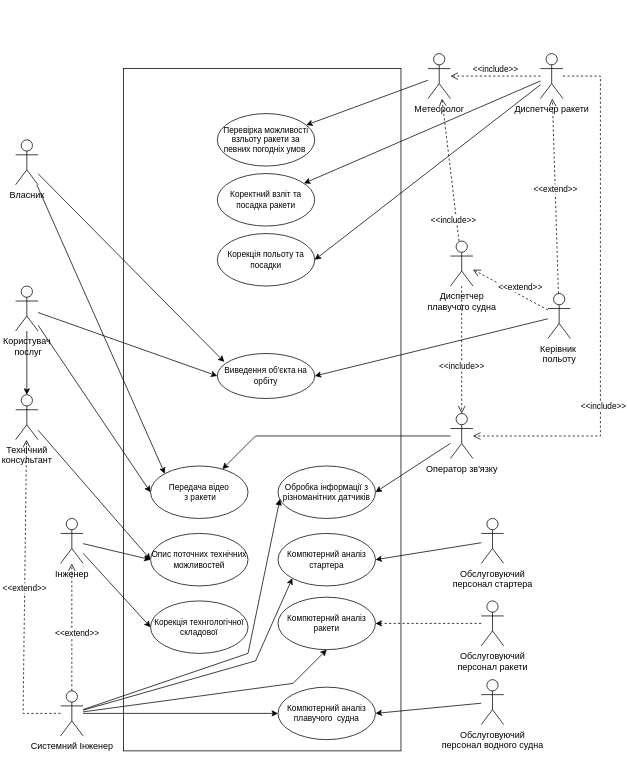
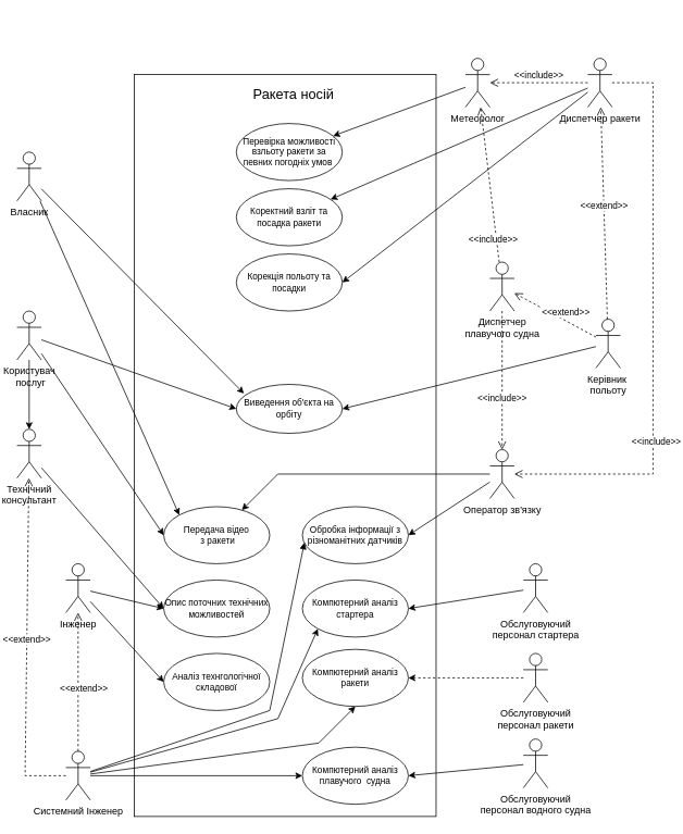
+ <mxCell id="4" value="Ракета носій" style="text;html=1;align=center;verticalAlign=middle;resizable=0;points=[];autosize=1;strokeColor=none;fillColor=none;fontSize=17;" vertex="1" parent="1"><mxGeometry x="299" y="101" width="120" height="30" as="geometry" /></mxCell>
- <mxCell id="34" value="Корекція технгологічної складової" style="ellipse;whiteSpace=wrap;html=1;fontSize=11;" vertex="1" parent="1"><mxGeometry x="200" y="801" width="130" height="70" as="geometry" /></mxCell>
+ <mxCell id="34" value="Аналіз технгологічної складової" style="ellipse;whiteSpace=wrap;html=1;fontSize=11;" vertex="1" parent="1"><mxGeometry x="200" y="801" width="130" height="70" as="geometry" /></mxCell>
